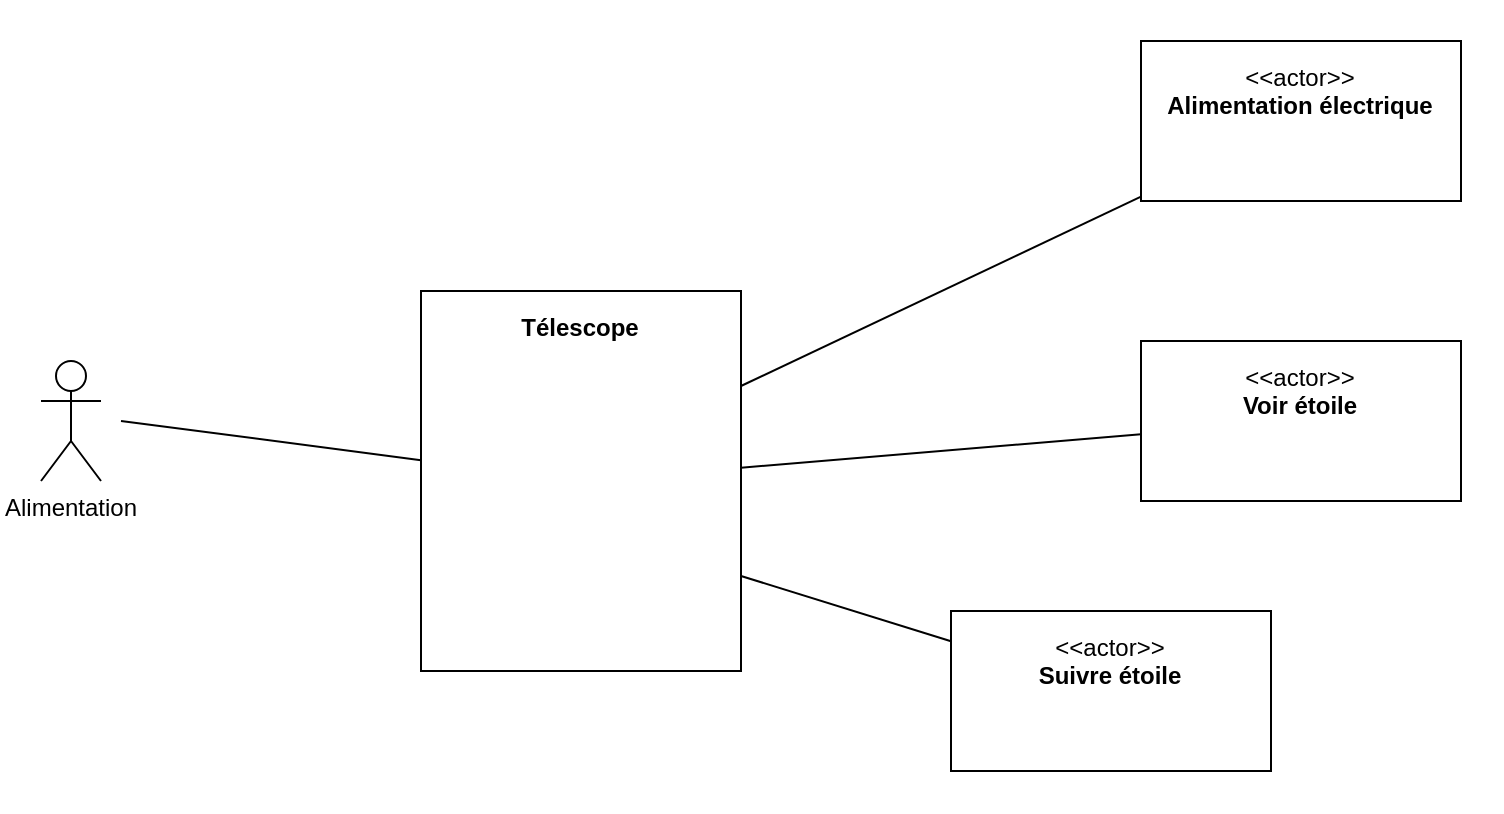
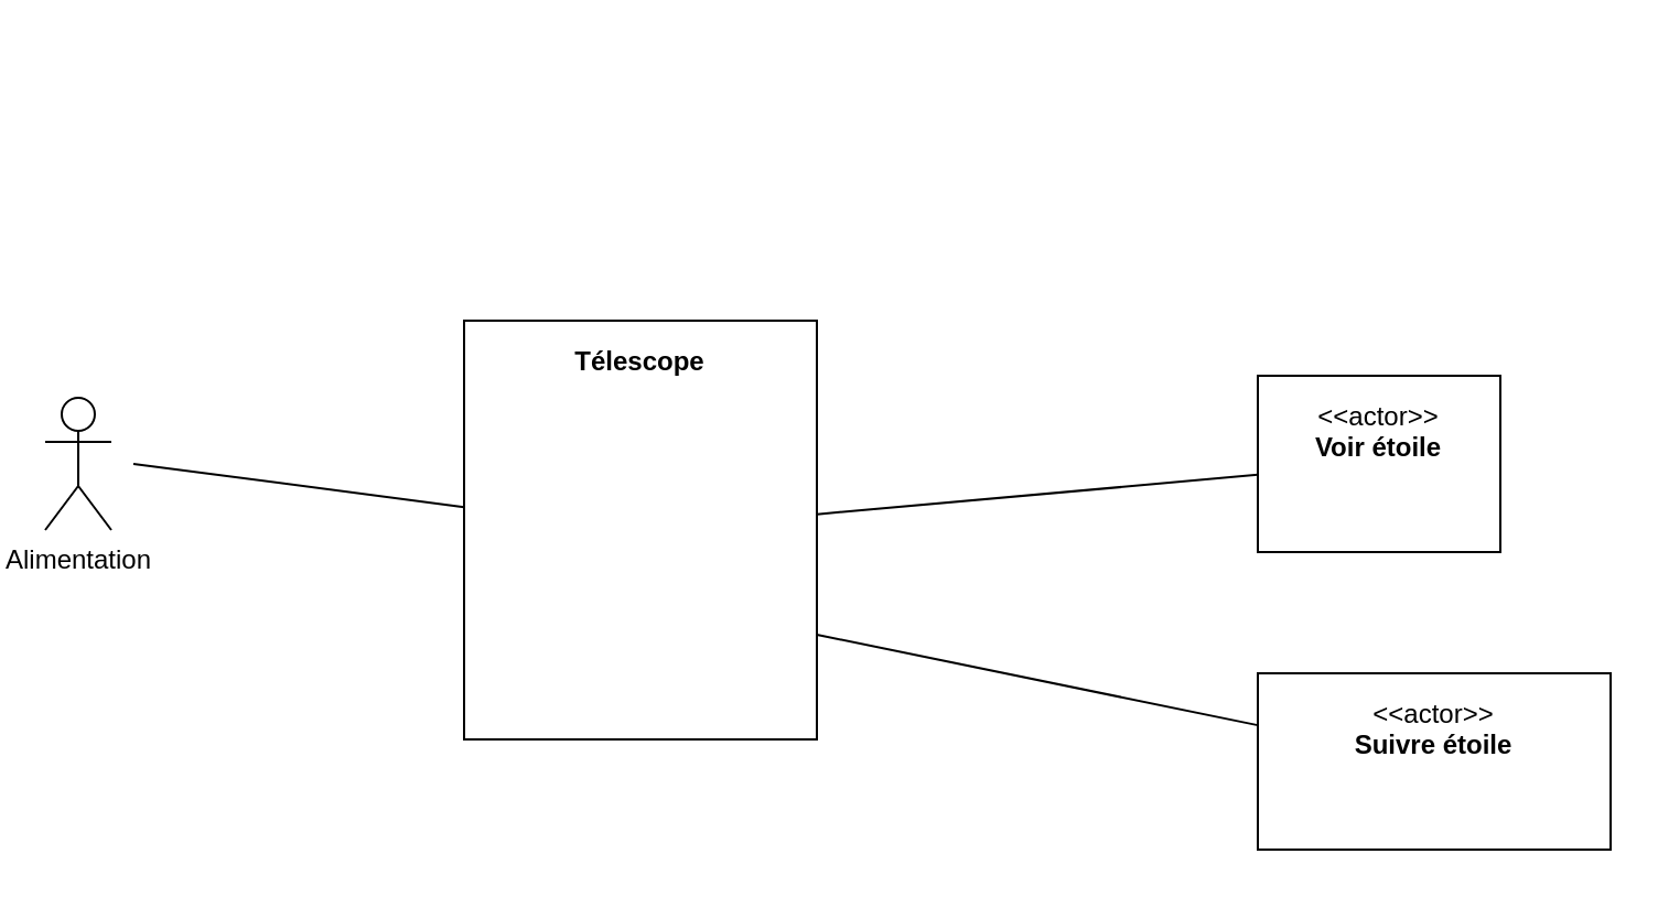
- <mxCell id="4" value="&lt;p&gt;&amp;lt;&amp;lt;actor&amp;gt;&amp;gt;&lt;br&gt;&lt;b&gt;Alimentation&amp;nbsp;&lt;/b&gt;&lt;b&gt;électrique&lt;/b&gt;&lt;/p&gt;" style="shape=rect;html=1;overflow=fill;whiteSpace=wrap;align=center;" parent="1" vertex="1"><mxGeometry x="570" y="20" width="160" height="80" as="geometry" /></mxCell>
- <mxCell id="3" style="rounded=0;orthogonalLoop=1;jettySize=auto;html=1;entryX=1;entryY=0.25;entryDx=0;entryDy=0;endArrow=none;endFill=0;" edge="1" parent="1" source="4" target="6"><mxGeometry relative="1" as="geometry" /></mxCell>
- <mxCell id="8" value="&lt;p&gt;&amp;lt;&amp;lt;actor&amp;gt;&amp;gt;&lt;br&gt;&lt;b&gt;Voir étoile&lt;/b&gt;&lt;/p&gt;" style="shape=rect;html=1;overflow=fill;whiteSpace=wrap;align=center;" vertex="1" parent="1"><mxGeometry x="570" y="170" width="160" height="80" as="geometry" /></mxCell>
+ <mxCell id="8" value="&lt;p&gt;&amp;lt;&amp;lt;actor&amp;gt;&amp;gt;&lt;br&gt;&lt;b&gt;Voir étoile&lt;/b&gt;&lt;/p&gt;" style="shape=rect;html=1;overflow=fill;whiteSpace=wrap;align=center;" vertex="1" parent="1"><mxGeometry x="570" y="170" width="110" height="80" as="geometry" /></mxCell>
- <mxCell id="10" value="&lt;p&gt;&amp;lt;&amp;lt;actor&amp;gt;&amp;gt;&lt;br&gt;&lt;b&gt;Suivre étoile&lt;/b&gt;&lt;/p&gt;" style="shape=rect;html=1;overflow=fill;whiteSpace=wrap;align=center;" vertex="1" parent="1"><mxGeometry x="475" y="305" width="160" height="80" as="geometry" /></mxCell>
+ <mxCell id="10" value="&lt;p&gt;&amp;lt;&amp;lt;actor&amp;gt;&amp;gt;&lt;br&gt;&lt;b&gt;Suivre étoile&lt;/b&gt;&lt;/p&gt;" style="shape=rect;html=1;overflow=fill;whiteSpace=wrap;align=center;" vertex="1" parent="1"><mxGeometry x="570" y="305" width="160" height="80" as="geometry" /></mxCell>
